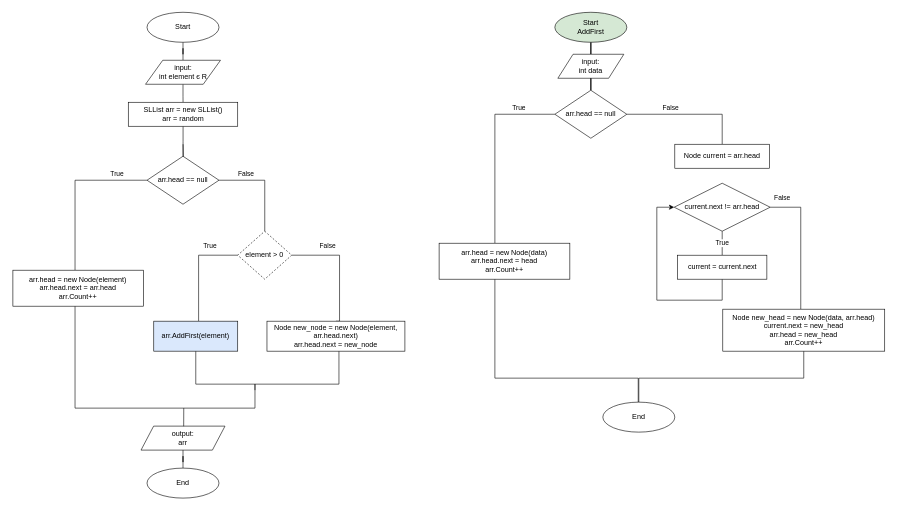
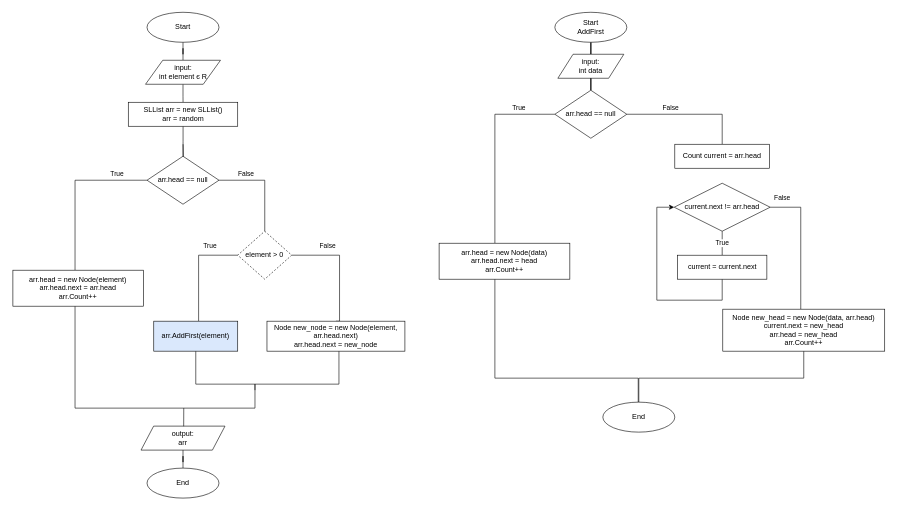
- <mxCell id="22" value="Start&lt;br&gt;AddFirst" style="ellipse;whiteSpace=wrap;html=1;fillColor=#d5e8d4;" vertex="1" parent="1"><mxGeometry x="924" y="20" width="120" height="50" as="geometry" /></mxCell>
+ <mxCell id="22" value="Start&lt;br&gt;AddFirst" style="ellipse;whiteSpace=wrap;html=1;" vertex="1" parent="1"><mxGeometry x="924" y="20" width="120" height="50" as="geometry" /></mxCell>
- <mxCell id="30" value="Node current = arr.head" style="rounded=0;whiteSpace=wrap;html=1;" vertex="1" parent="1"><mxGeometry x="1124" y="240" width="158" height="40" as="geometry" /></mxCell>
+ <mxCell id="30" value="Count current = arr.head" style="rounded=0;whiteSpace=wrap;html=1;" vertex="1" parent="1"><mxGeometry x="1124" y="240" width="158" height="40" as="geometry" /></mxCell>
